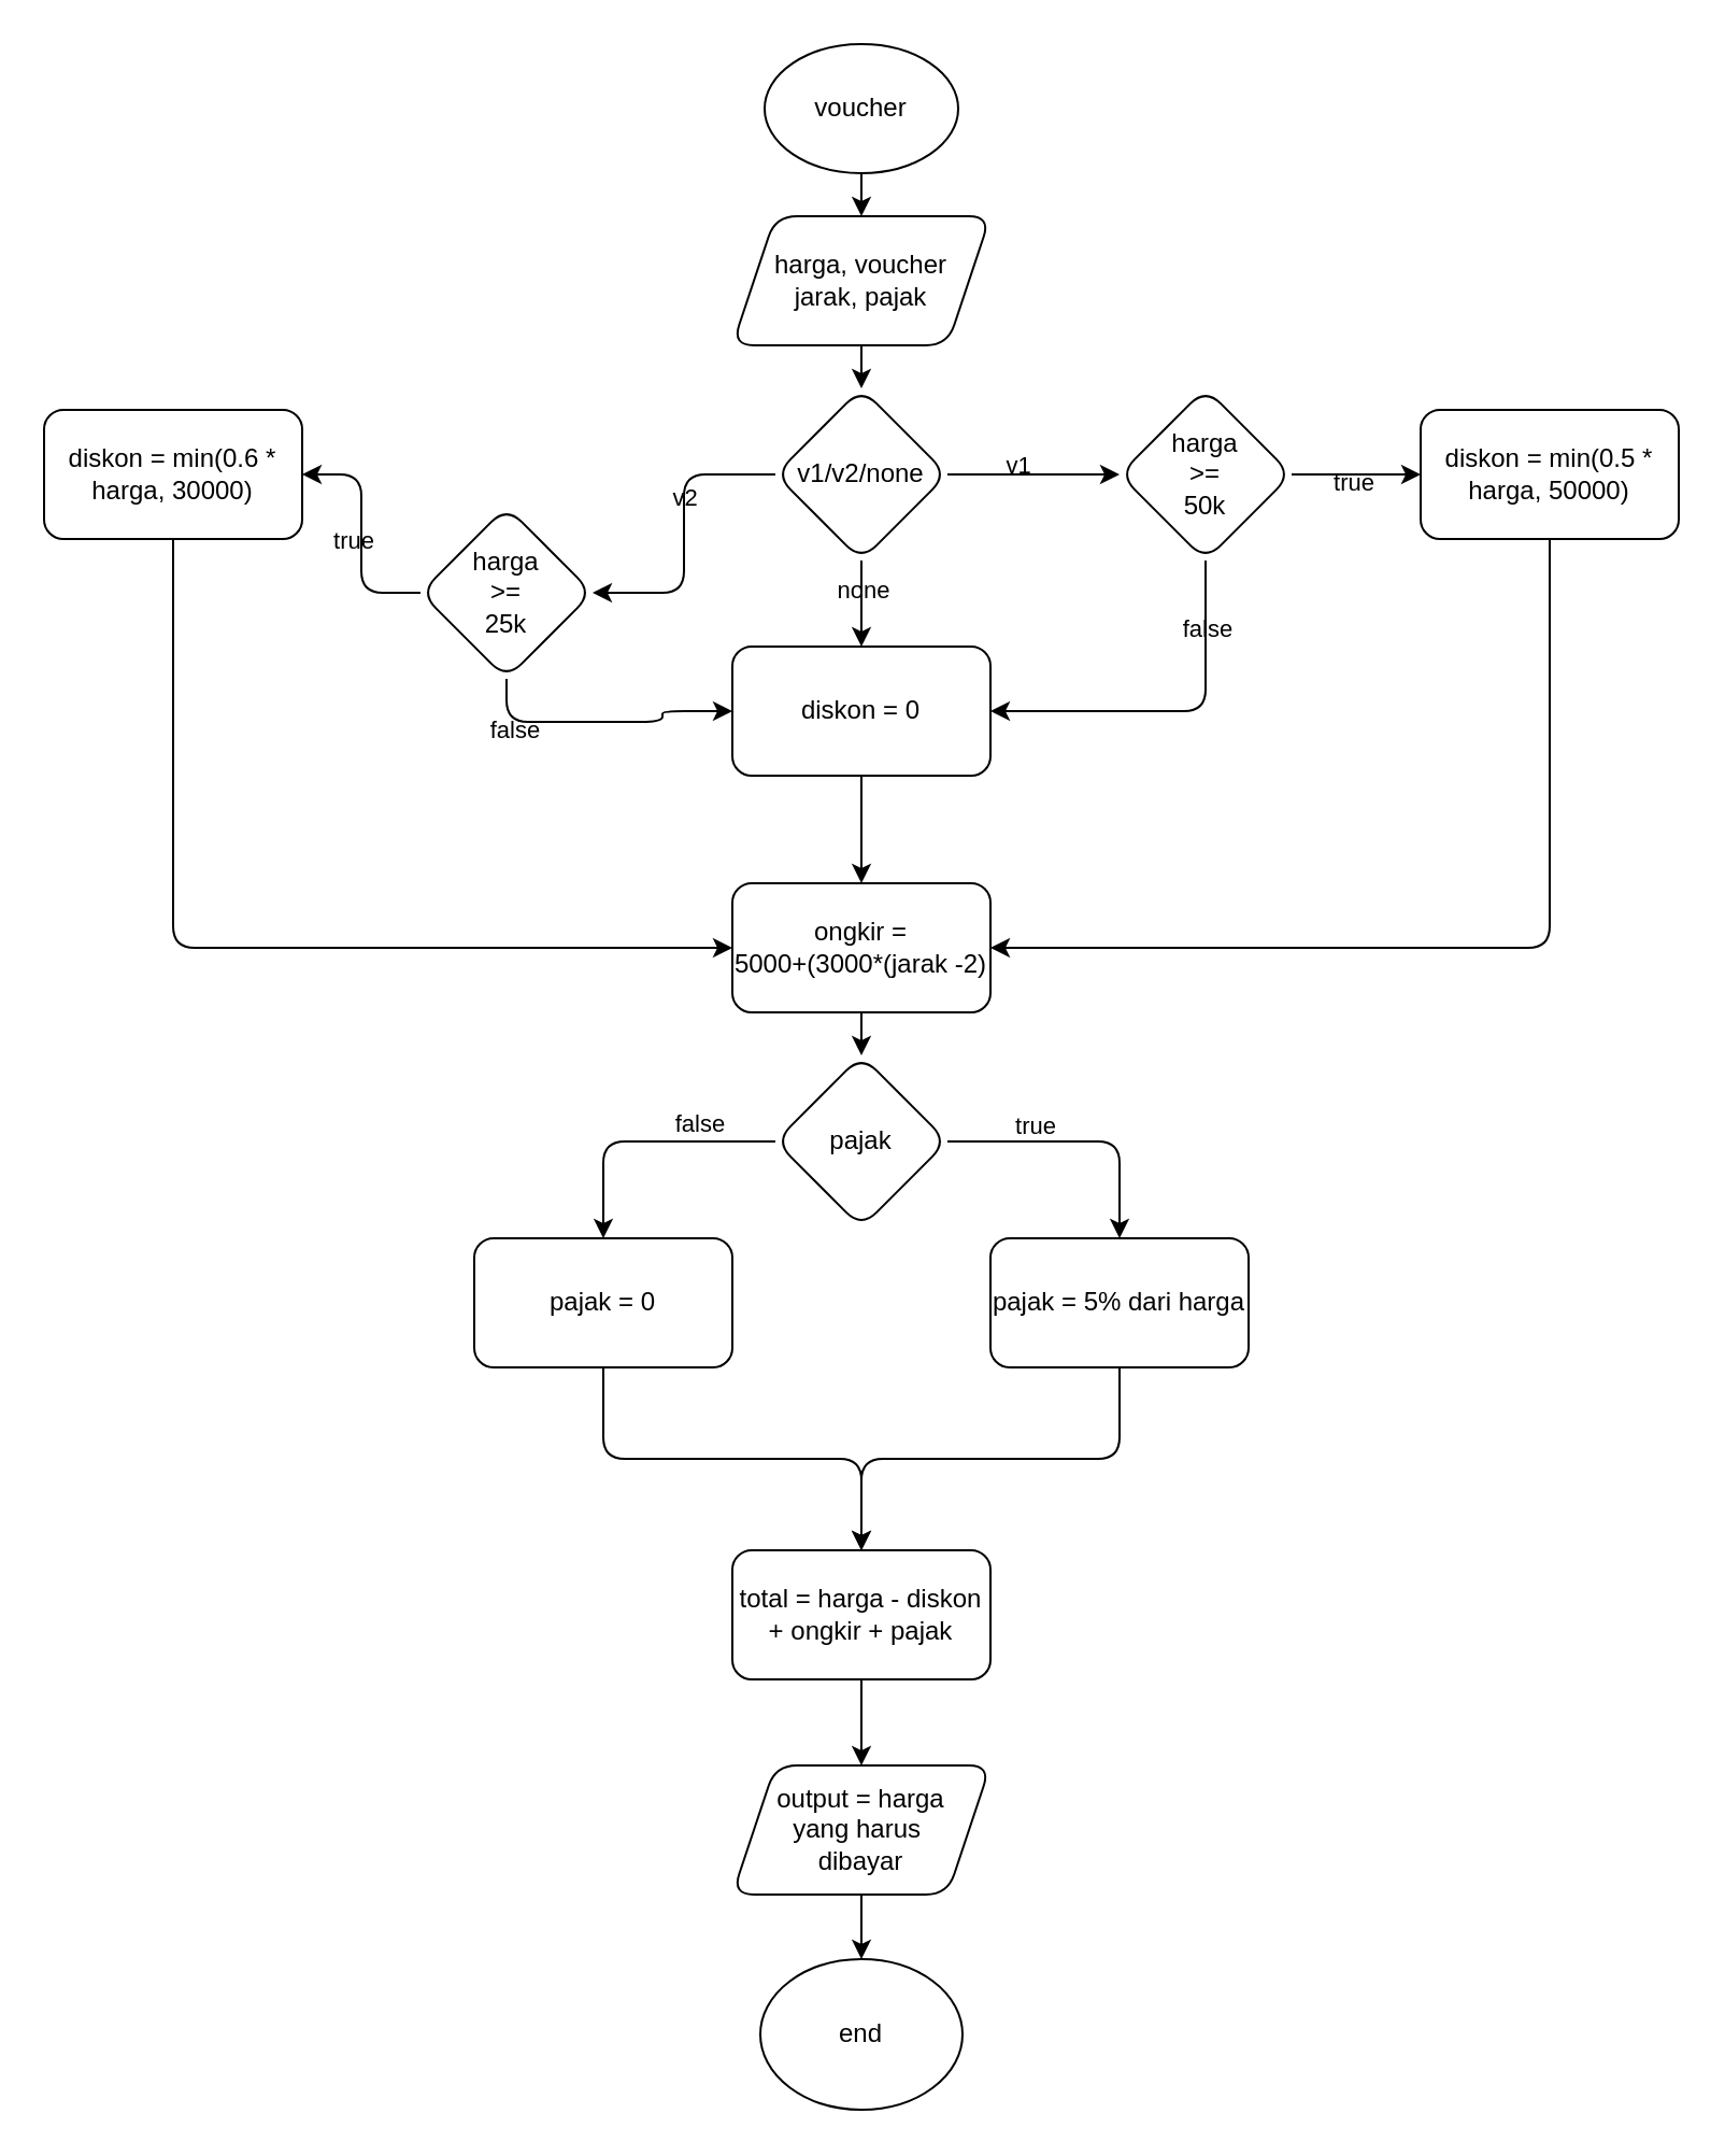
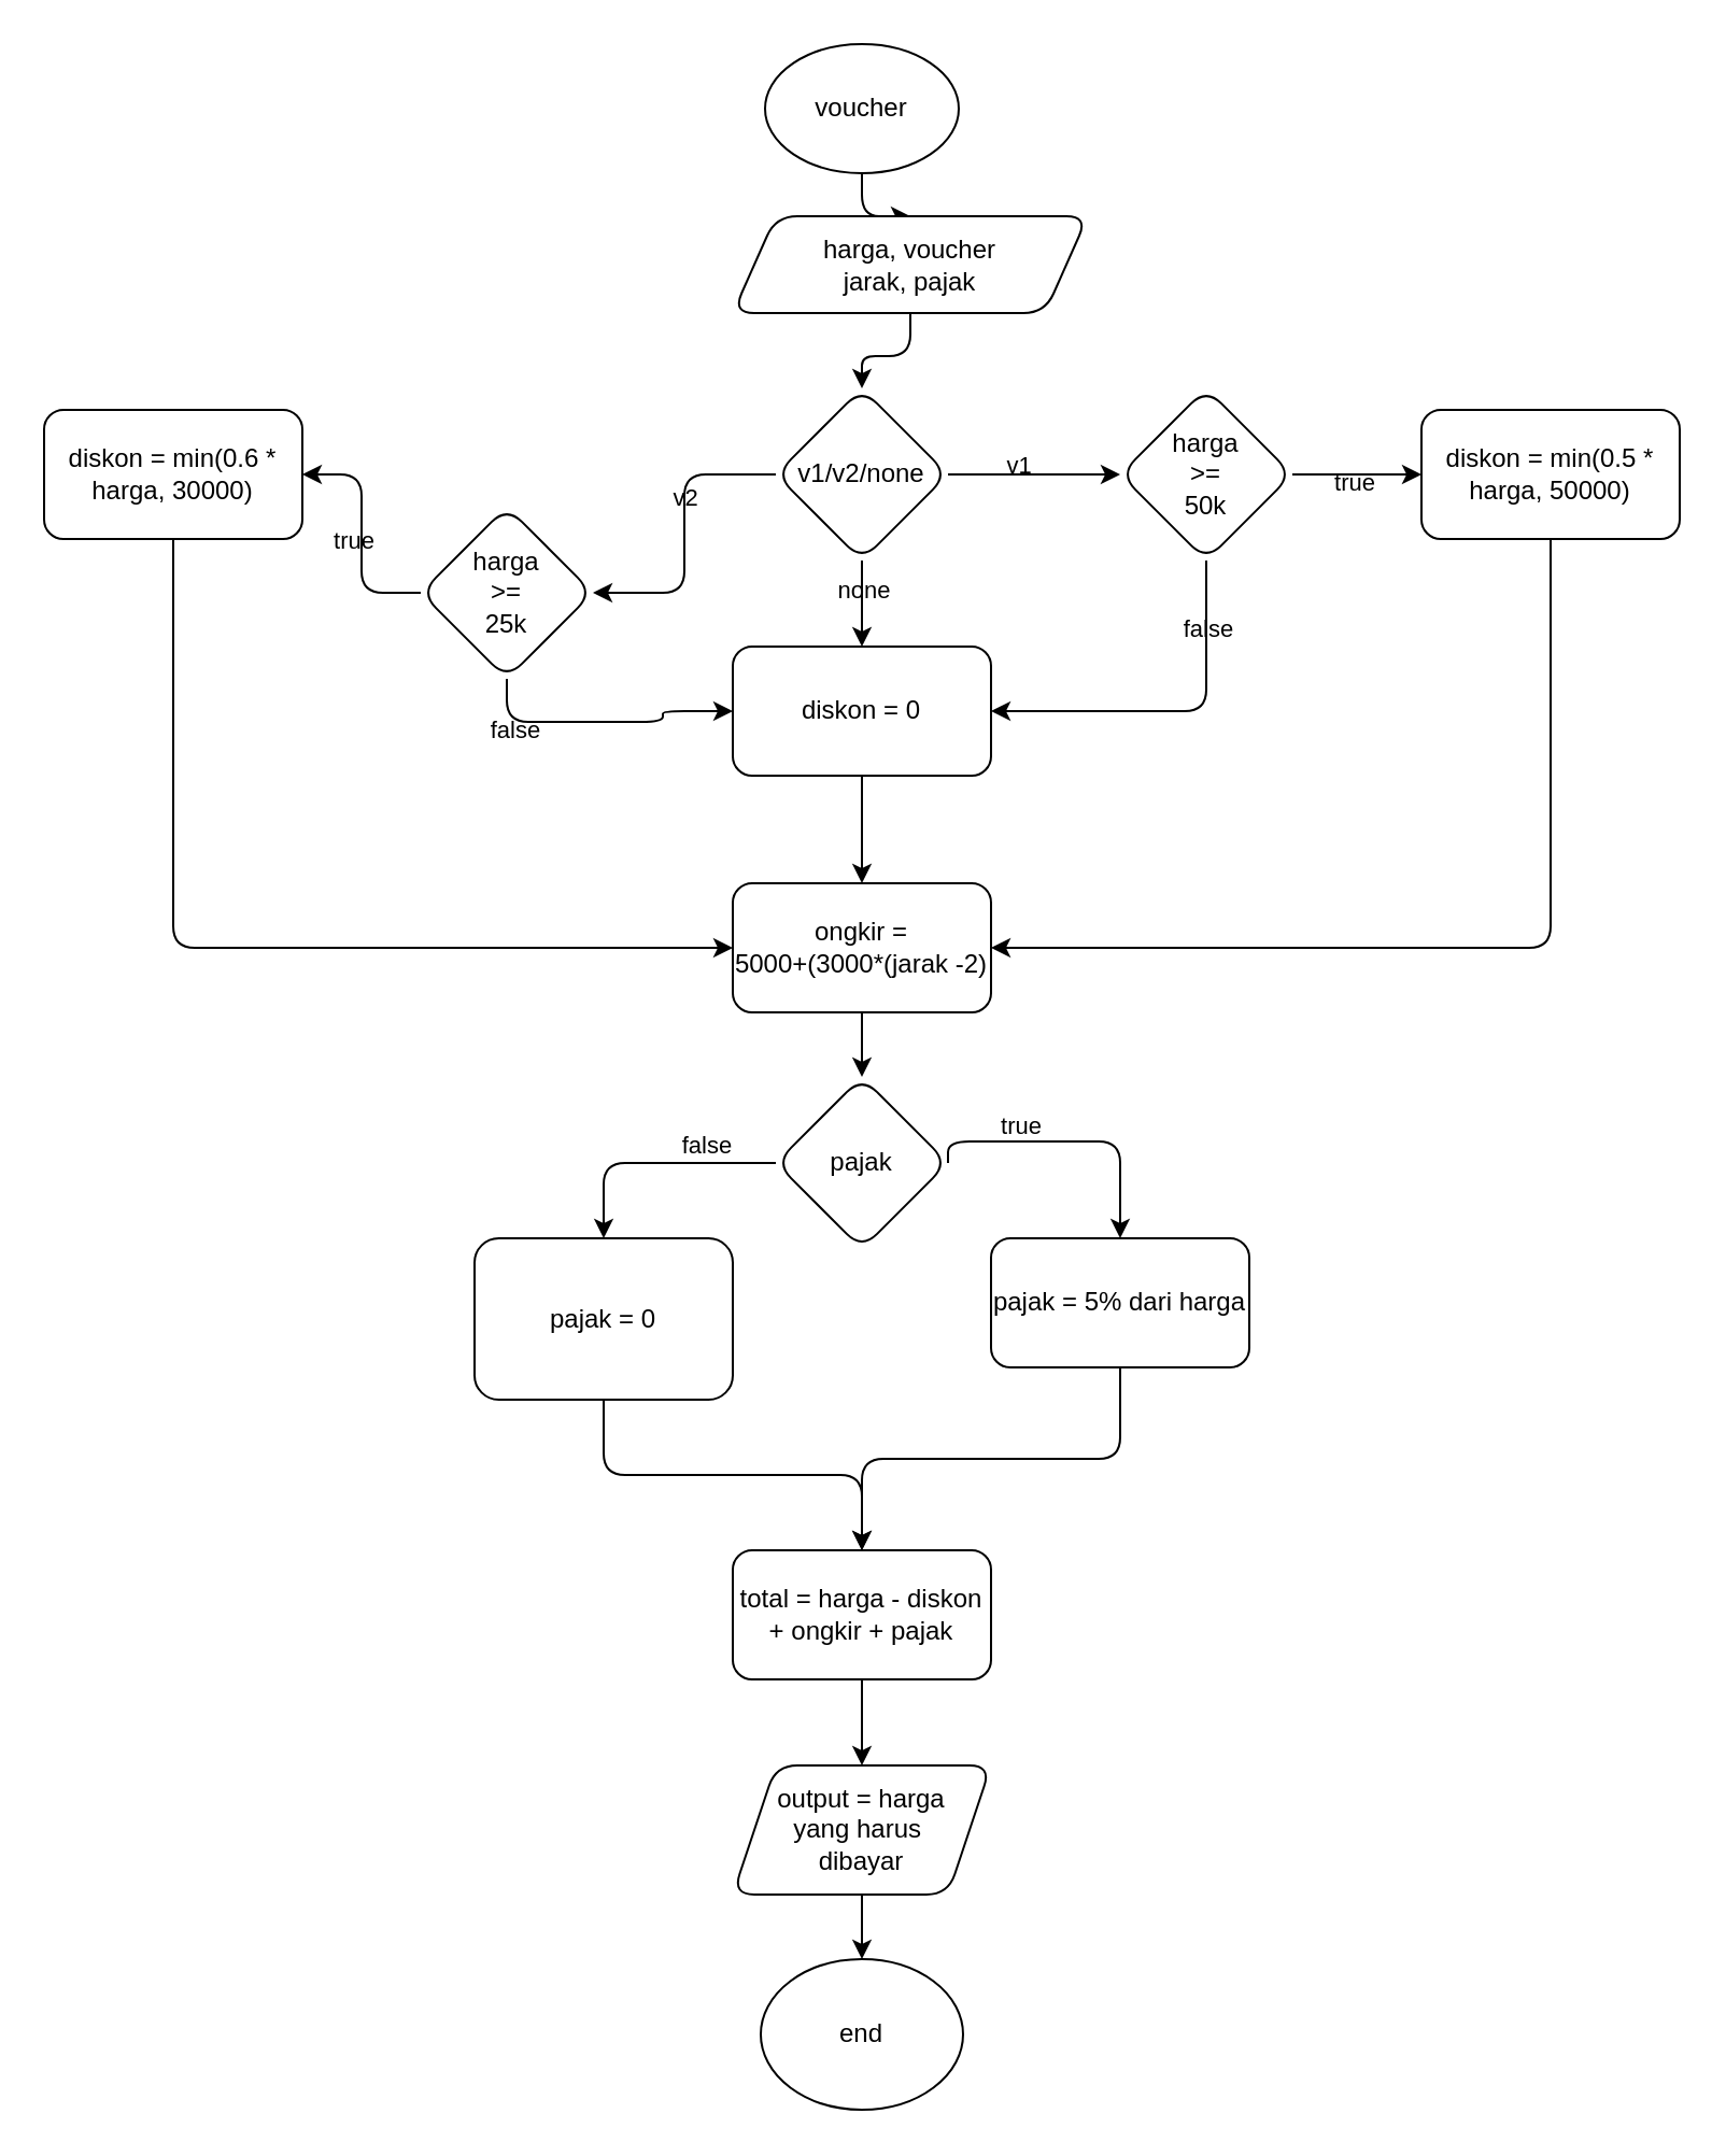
- <mxCell id="5" value="harga, voucher&lt;br&gt;jarak, pajak" style="shape=parallelogram;perimeter=parallelogramPerimeter;whiteSpace=wrap;html=1;fixedSize=1;rounded=1;labelBackgroundColor=none;" parent="1" vertex="1"><mxGeometry x="340" y="100" width="120" height="60" as="geometry" /></mxCell>
+ <mxCell id="5" value="harga, voucher&lt;br&gt;jarak, pajak" style="shape=parallelogram;perimeter=parallelogramPerimeter;whiteSpace=wrap;html=1;fixedSize=1;rounded=1;labelBackgroundColor=none;" parent="1" vertex="1"><mxGeometry x="340" y="100" width="165" height="45" as="geometry" /></mxCell>
- <mxCell id="35" value="pajak" style="rhombus;whiteSpace=wrap;html=1;rounded=1;labelBackgroundColor=none;" parent="1" vertex="1"><mxGeometry x="360" y="490" width="80" height="80" as="geometry" /></mxCell>
+ <mxCell id="35" value="pajak" style="rhombus;whiteSpace=wrap;html=1;rounded=1;labelBackgroundColor=none;" parent="1" vertex="1"><mxGeometry x="360" y="500" width="80" height="80" as="geometry" /></mxCell>
- <mxCell id="39" value="pajak = 0" style="rounded=1;whiteSpace=wrap;html=1;labelBackgroundColor=none;" parent="1" vertex="1"><mxGeometry x="220" y="575" width="120" height="60" as="geometry" /></mxCell>
+ <mxCell id="39" value="pajak = 0" style="rounded=1;whiteSpace=wrap;html=1;labelBackgroundColor=none;" parent="1" vertex="1"><mxGeometry x="220" y="575" width="120" height="75" as="geometry" /></mxCell>
